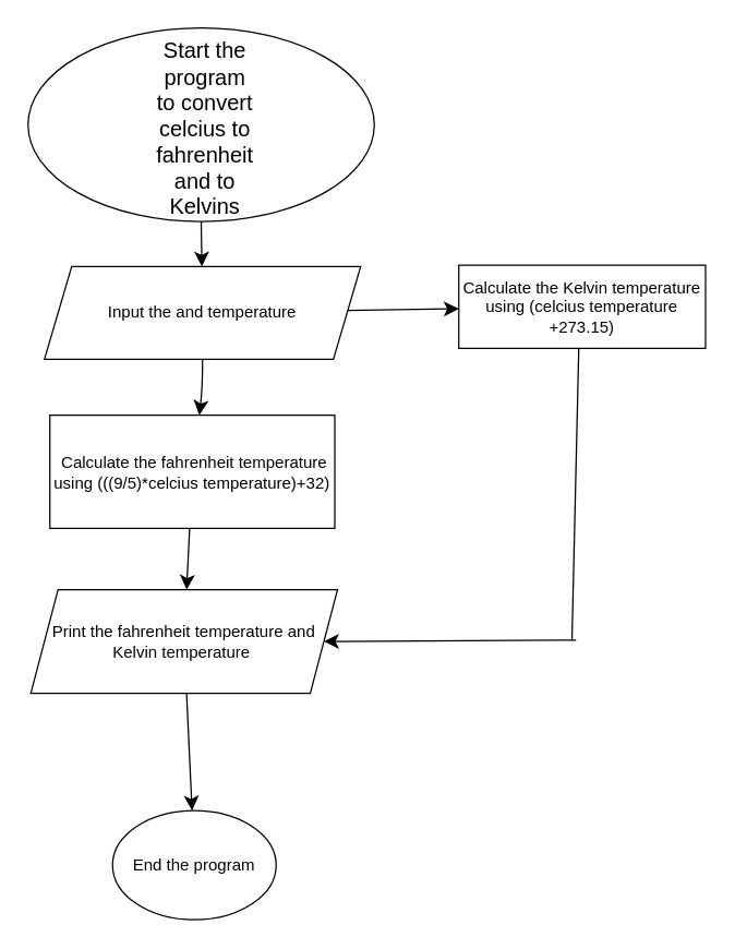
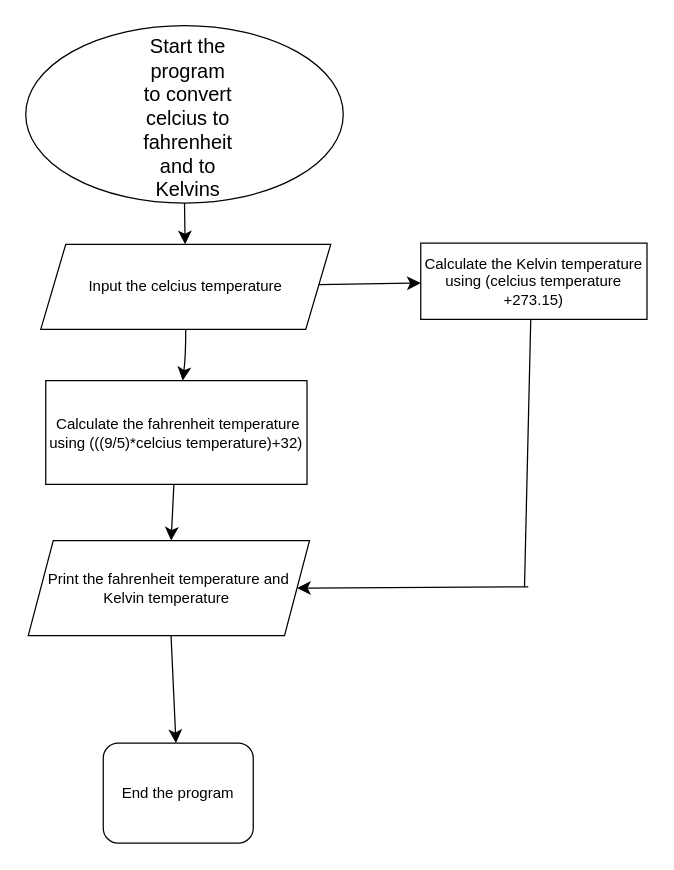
- <mxCell id="5" value="Input the and temperature" style="shape=parallelogram;perimeter=parallelogramPerimeter;whiteSpace=wrap;html=1;fixedSize=1;" vertex="1" parent="1"><mxGeometry x="32" y="195" width="232" height="68" as="geometry" /></mxCell>
+ <mxCell id="5" value="Input the celcius temperature" style="shape=parallelogram;perimeter=parallelogramPerimeter;whiteSpace=wrap;html=1;fixedSize=1;" vertex="1" parent="1"><mxGeometry x="32" y="195" width="232" height="68" as="geometry" /></mxCell>
- <mxCell id="10" value="End the program" style="ellipse;whiteSpace=wrap;html=1;" vertex="1" parent="1"><mxGeometry x="82" y="594" width="120" height="80" as="geometry" /></mxCell>
+ <mxCell id="10" value="End the program" style="whiteSpace=wrap;html=1;rounded=1;" vertex="1" parent="1"><mxGeometry x="82" y="594" width="120" height="80" as="geometry" /></mxCell>
